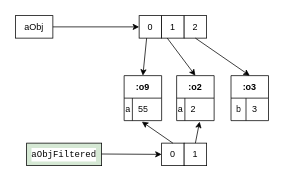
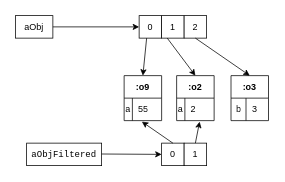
- <mxCell id="22" value="&lt;div style=&quot;background-color: rgb(255, 255, 255); font-family: Menlo, Monaco, &amp;quot;Courier New&amp;quot;, monospace; line-height: 18px;&quot;&gt;aObjFiltered&lt;/div&gt;" style="rounded=0;whiteSpace=wrap;html=1;fillColor=#d5e8d4;" vertex="1" parent="1"><mxGeometry x="35" y="190" width="100" height="30" as="geometry" /></mxCell>
+ <mxCell id="22" value="&lt;div style=&quot;background-color: rgb(255, 255, 255); font-family: Menlo, Monaco, &amp;quot;Courier New&amp;quot;, monospace; line-height: 18px;&quot;&gt;aObjFiltered&lt;/div&gt;" style="rounded=0;whiteSpace=wrap;html=1;" vertex="1" parent="1"><mxGeometry x="35" y="190" width="100" height="30" as="geometry" /></mxCell>
